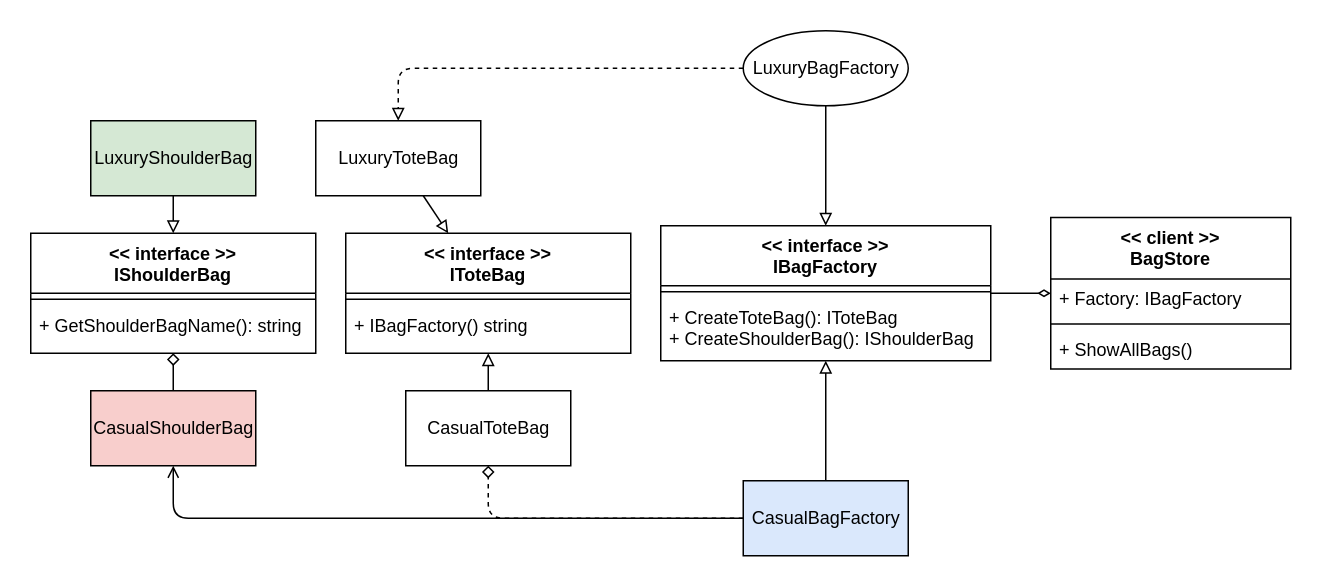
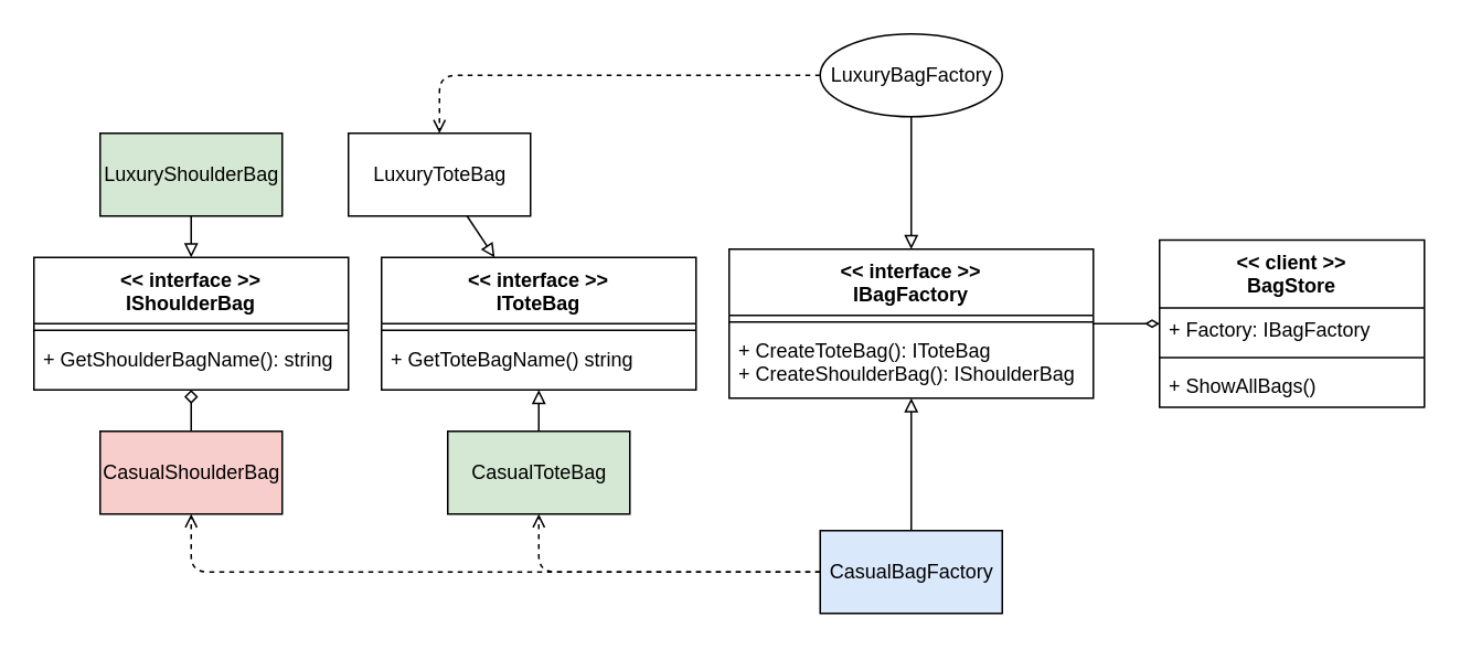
- <mxCell id="13" value="" style="edgeStyle=orthogonalEdgeStyle;html=1;dashed=1;endArrow=block;endFill=0;" edge="1" parent="1" source="14" target="24"><mxGeometry relative="1" as="geometry" /></mxCell>
+ <mxCell id="13" value="" style="edgeStyle=orthogonalEdgeStyle;html=1;dashed=1;endArrow=open;endFill=0;" edge="1" parent="1" source="14" target="24"><mxGeometry relative="1" as="geometry" /></mxCell>
- <mxCell id="8" value="+ IBagFactory() string" style="text;strokeColor=none;fillColor=none;align=left;verticalAlign=top;spacingLeft=4;spacingRight=4;overflow=hidden;rotatable=0;points=[[0,0.5],[1,0.5]];portConstraint=eastwest;" vertex="1" parent="6"><mxGeometry y="48" width="190" height="32" as="geometry" /></mxCell>
+ <mxCell id="8" value="+ GetToteBagName() string" style="text;strokeColor=none;fillColor=none;align=left;verticalAlign=top;spacingLeft=4;spacingRight=4;overflow=hidden;rotatable=0;points=[[0,0.5],[1,0.5]];portConstraint=eastwest;" vertex="1" parent="6"><mxGeometry y="48" width="190" height="32" as="geometry" /></mxCell>
- <mxCell id="20" value="CasualToteBag" style="html=1;" vertex="1" parent="1"><mxGeometry x="270" y="260" width="110" height="50" as="geometry" /></mxCell>
+ <mxCell id="20" value="CasualToteBag" style="html=1;fillColor=#d5e8d4;" vertex="1" parent="1"><mxGeometry x="270" y="260" width="110" height="50" as="geometry" /></mxCell>
- <mxCell id="17" value="" style="edgeStyle=orthogonalEdgeStyle;html=1;dashed=1;endArrow=diamond;endFill=0;" edge="1" parent="1" source="18" target="20"><mxGeometry relative="1" as="geometry" /></mxCell>
+ <mxCell id="17" value="" style="edgeStyle=orthogonalEdgeStyle;html=1;dashed=1;endArrow=open;endFill=0;" edge="1" parent="1" source="18" target="20"><mxGeometry relative="1" as="geometry" /></mxCell>
- <mxCell id="16" value="" style="edgeStyle=orthogonalEdgeStyle;html=1;dashed=0;endArrow=open;endFill=0;" edge="1" parent="1" source="18" target="22"><mxGeometry relative="1" as="geometry" /></mxCell>
+ <mxCell id="16" value="" style="edgeStyle=orthogonalEdgeStyle;html=1;dashed=1;endArrow=open;endFill=0;" edge="1" parent="1" source="18" target="22"><mxGeometry relative="1" as="geometry" /></mxCell>
